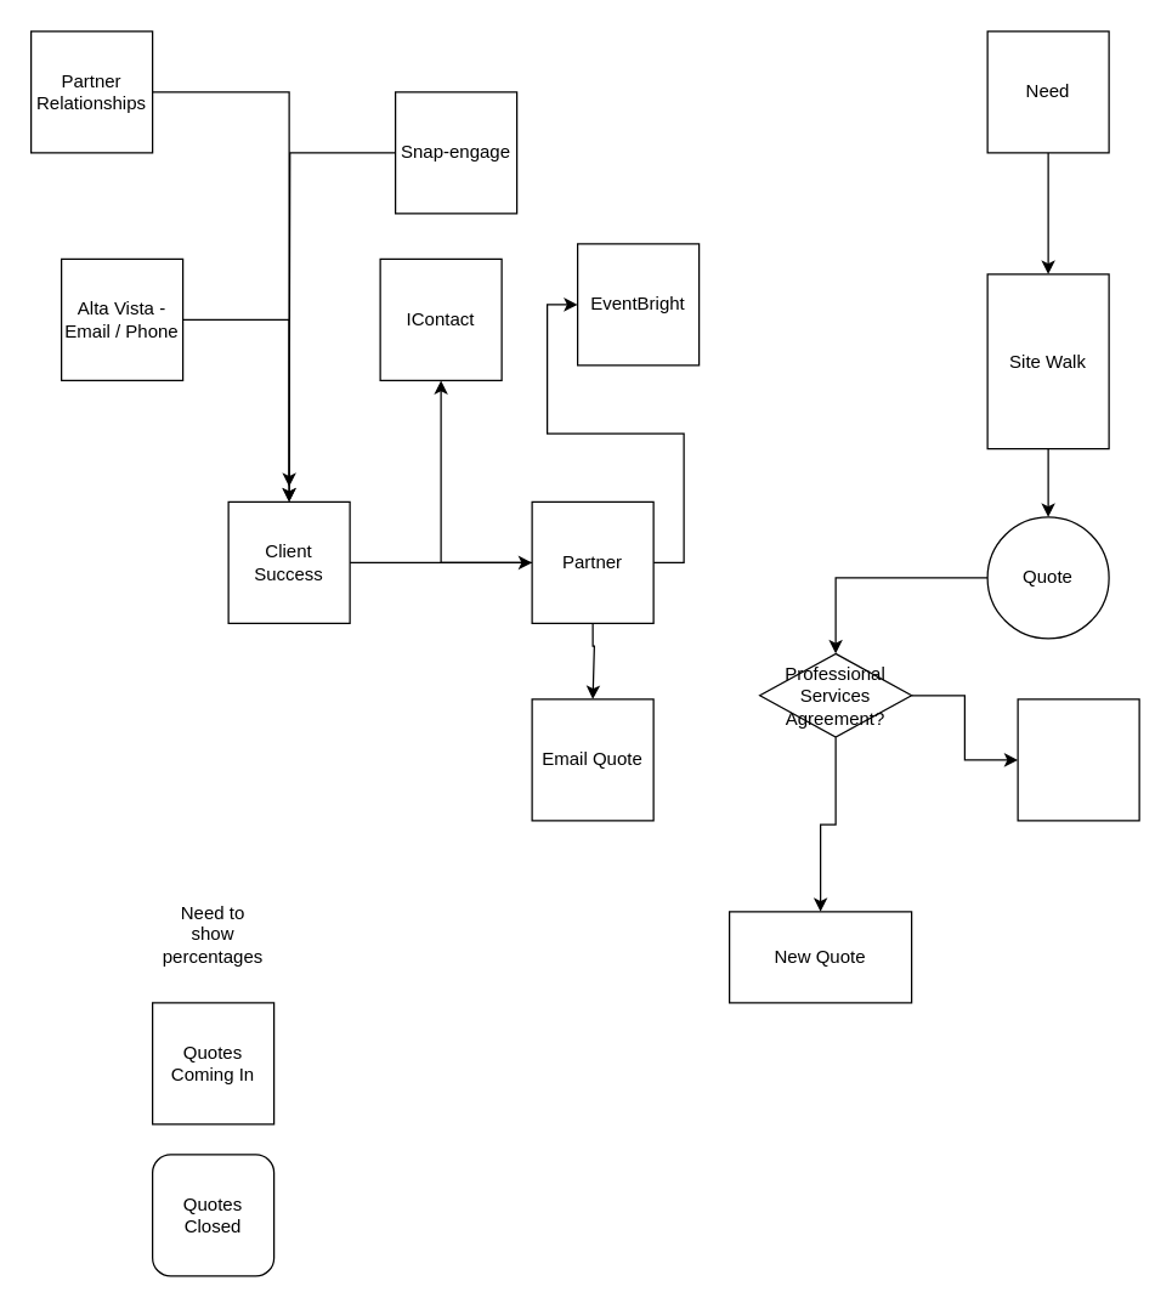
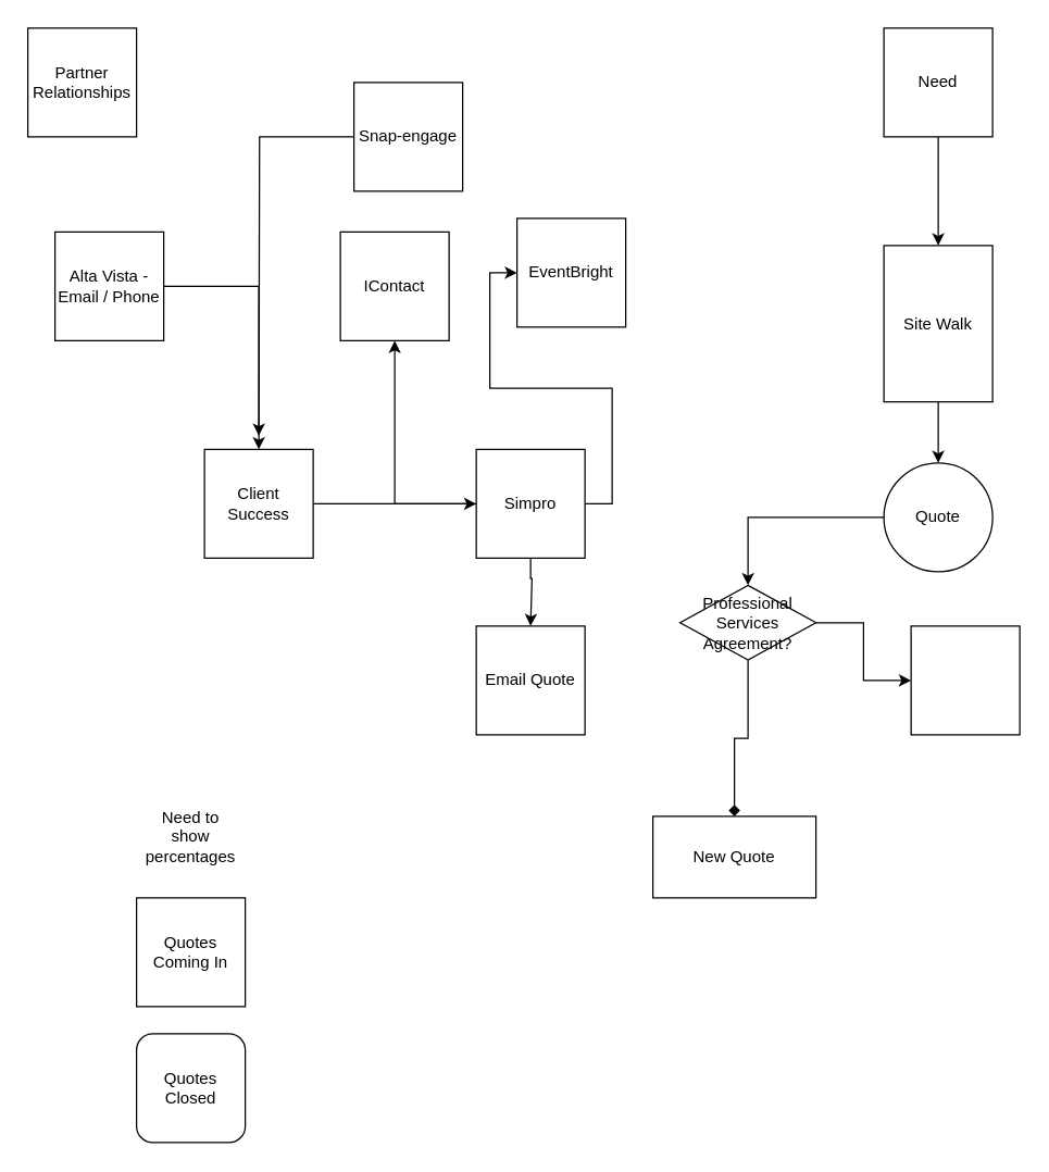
- <mxCell id="2" style="edgeStyle=orthogonalEdgeStyle;rounded=0;orthogonalLoop=1;jettySize=auto;html=1;" edge="1" parent="1" source="3" target="9"><mxGeometry relative="1" as="geometry" /></mxCell>
- <mxCell id="13" value="Partner" style="whiteSpace=wrap;html=1;aspect=fixed;" vertex="1" parent="1"><mxGeometry x="350" y="330" width="80" height="80" as="geometry" /></mxCell>
+ <mxCell id="13" value="Simpro" style="whiteSpace=wrap;html=1;aspect=fixed;" vertex="1" parent="1"><mxGeometry x="350" y="330" width="80" height="80" as="geometry" /></mxCell>
- <mxCell id="23" value="" style="edgeStyle=orthogonalEdgeStyle;rounded=0;orthogonalLoop=1;jettySize=auto;html=1;" edge="1" parent="1" source="25" target="26"><mxGeometry relative="1" as="geometry" /></mxCell>
+ <mxCell id="23" value="" style="edgeStyle=orthogonalEdgeStyle;rounded=0;orthogonalLoop=1;jettySize=auto;html=1;endArrow=diamond;" edge="1" parent="1" source="25" target="26"><mxGeometry relative="1" as="geometry" /></mxCell>
